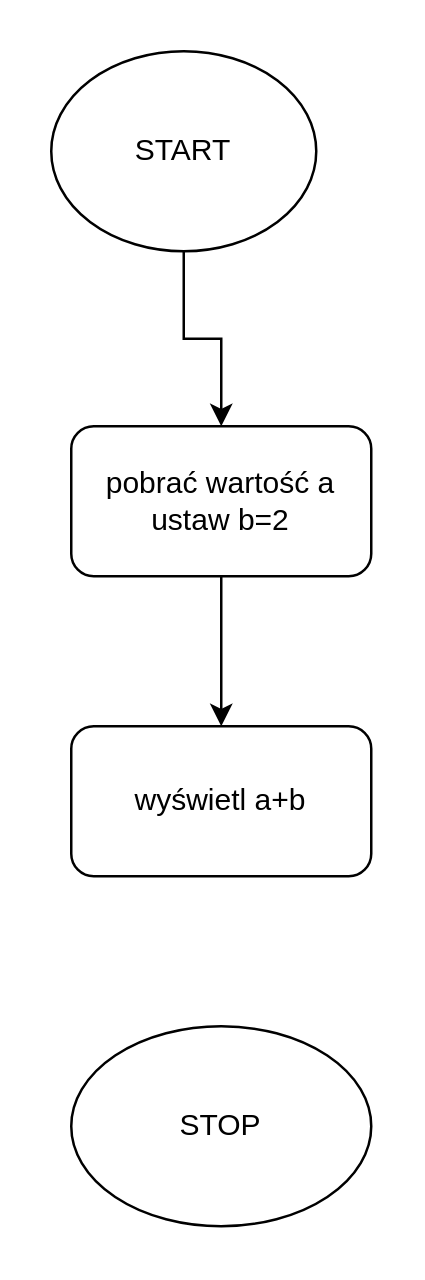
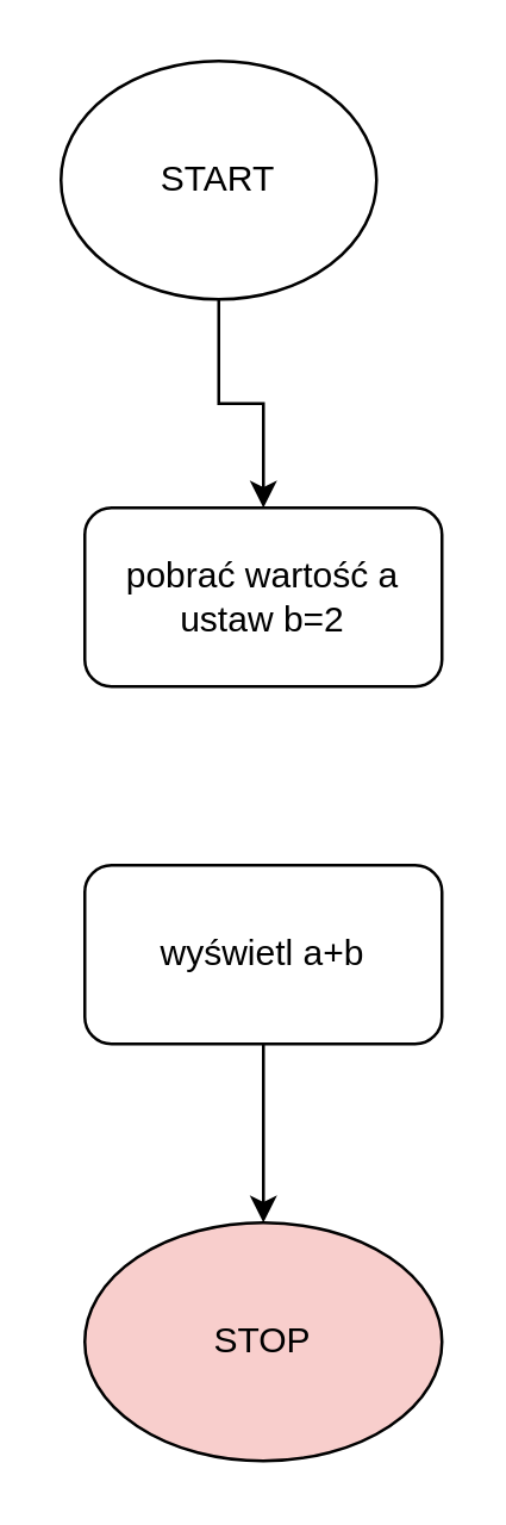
- <mxCell id="4" style="edgeStyle=orthogonalEdgeStyle;rounded=0;orthogonalLoop=1;jettySize=auto;html=1;entryX=0.5;entryY=0;entryDx=0;entryDy=0;" edge="1" parent="1" source="5" target="7"><mxGeometry relative="1" as="geometry" /></mxCell>
+ <mxCell id="6" style="edgeStyle=orthogonalEdgeStyle;rounded=0;orthogonalLoop=1;jettySize=auto;html=1;entryX=0.5;entryY=0;entryDx=0;entryDy=0;" edge="1" parent="1" source="7" target="8"><mxGeometry relative="1" as="geometry" /></mxCell>
- <mxCell id="8" value="STOP" style="ellipse;whiteSpace=wrap;html=1;" vertex="1" parent="1"><mxGeometry x="28" y="410" width="120" height="80" as="geometry" /></mxCell>
+ <mxCell id="8" value="STOP" style="ellipse;whiteSpace=wrap;html=1;fillColor=#f8cecc;" vertex="1" parent="1"><mxGeometry x="28" y="410" width="120" height="80" as="geometry" /></mxCell>
